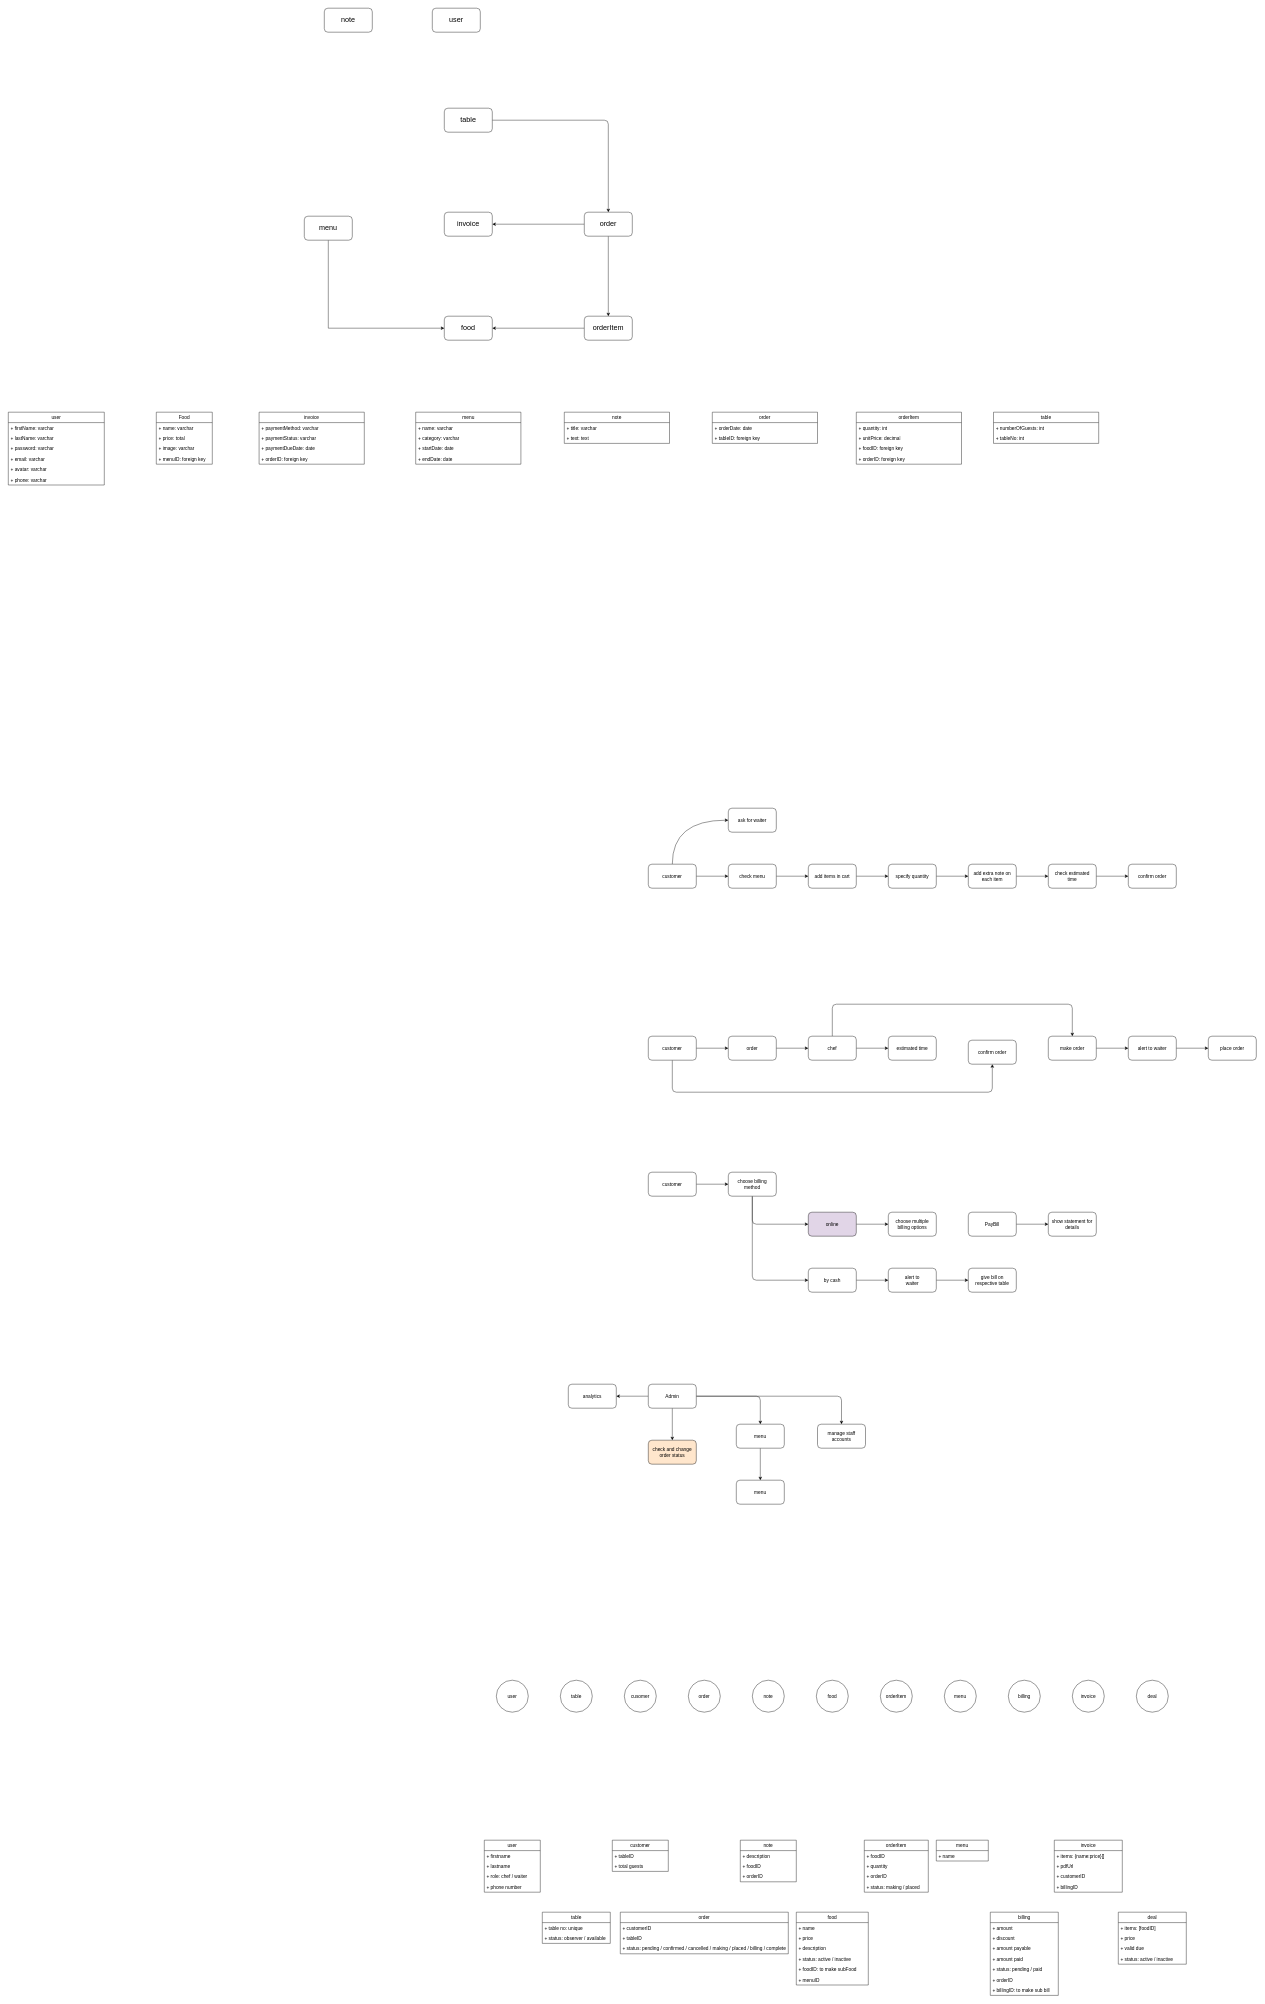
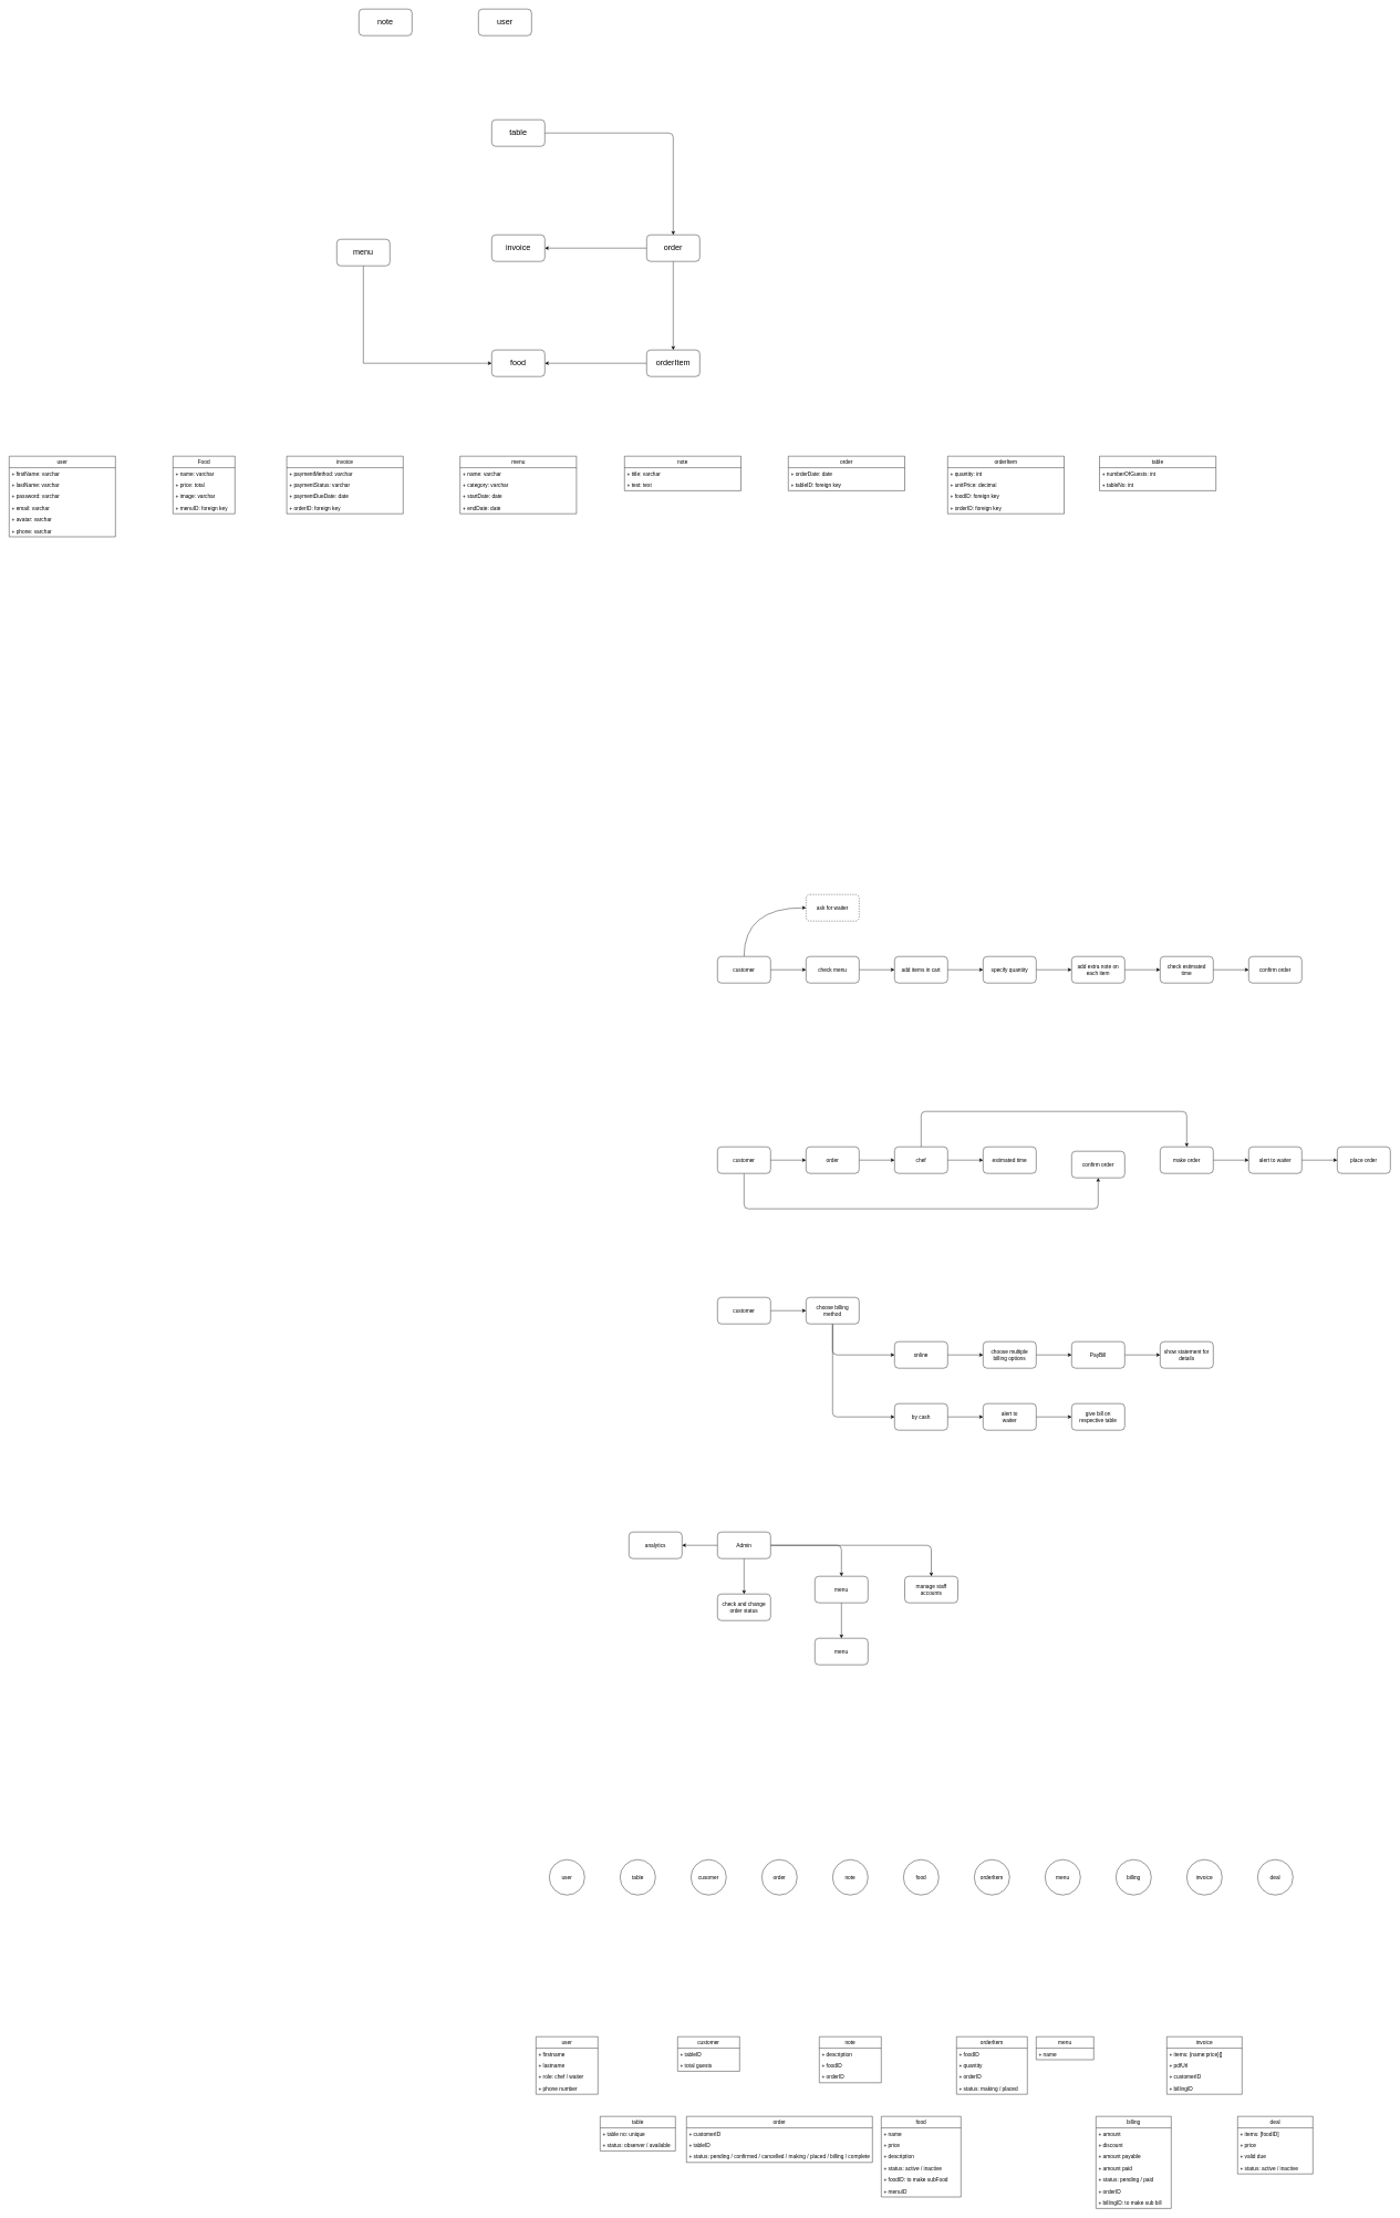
- <mxCell id="94" value="ask for waiter" style="rounded=1;whiteSpace=wrap;html=1;" parent="1" vertex="1"><mxGeometry x="1820" y="2020" width="120" height="60" as="geometry" /></mxCell>
+ <mxCell id="94" value="ask for waiter" style="rounded=1;whiteSpace=wrap;html=1;dashed=1;" parent="1" vertex="1"><mxGeometry x="1820" y="2020" width="120" height="60" as="geometry" /></mxCell>
- <mxCell id="72" value="online" style="rounded=1;whiteSpace=wrap;html=1;fillColor=#e1d5e7;" parent="1" vertex="1"><mxGeometry x="2020" y="3030" width="120" height="60" as="geometry" /></mxCell>
+ <mxCell id="72" value="online" style="rounded=1;whiteSpace=wrap;html=1;" parent="1" vertex="1"><mxGeometry x="2020" y="3030" width="120" height="60" as="geometry" /></mxCell>
+ <mxCell id="78" value="" style="edgeStyle=none;html=1;" parent="1" source="79" target="157" edge="1"><mxGeometry relative="1" as="geometry" /></mxCell>
- <mxCell id="104" value="check and change&lt;br&gt;order status" style="rounded=1;whiteSpace=wrap;html=1;fillColor=#ffe6cc;" parent="1" vertex="1"><mxGeometry x="1620" y="3600" width="120" height="60" as="geometry" /></mxCell>
+ <mxCell id="104" value="check and change&lt;br&gt;order status" style="rounded=1;whiteSpace=wrap;html=1;" parent="1" vertex="1"><mxGeometry x="1620" y="3600" width="120" height="60" as="geometry" /></mxCell>
